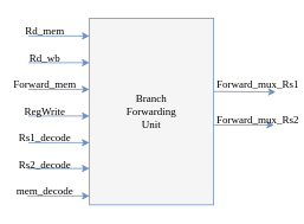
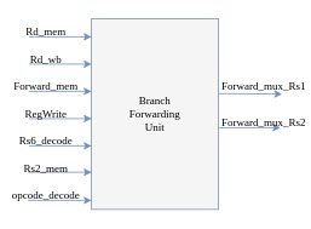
- <mxCell id="15" value="&lt;font face=&quot;modern computer&quot;&gt;Rs1_decode&lt;/font&gt;" style="text;html=1;strokeColor=none;fillColor=none;align=center;verticalAlign=middle;whiteSpace=wrap;rounded=0;" vertex="1" parent="1"><mxGeometry x="20" y="140" width="60" height="30" as="geometry" /></mxCell>
+ <mxCell id="15" value="&lt;font face=&quot;modern computer&quot;&gt;Rs6_decode&lt;/font&gt;" style="text;html=1;strokeColor=none;fillColor=none;align=center;verticalAlign=middle;whiteSpace=wrap;rounded=0;" vertex="1" parent="1"><mxGeometry x="20" y="140" width="60" height="30" as="geometry" /></mxCell>
- <mxCell id="16" value="&lt;font face=&quot;modern computer&quot;&gt;Rs2_decode&lt;/font&gt;" style="text;html=1;strokeColor=none;fillColor=none;align=center;verticalAlign=middle;whiteSpace=wrap;rounded=0;" vertex="1" parent="1"><mxGeometry x="20" y="170" width="60" height="30" as="geometry" /></mxCell>
+ <mxCell id="16" value="&lt;font face=&quot;modern computer&quot;&gt;Rs2_mem&lt;/font&gt;" style="text;html=1;strokeColor=none;fillColor=none;align=center;verticalAlign=middle;whiteSpace=wrap;rounded=0;" vertex="1" parent="1"><mxGeometry x="20" y="170" width="60" height="30" as="geometry" /></mxCell>
- <mxCell id="19" value="&lt;font face=&quot;modern computer&quot;&gt;mem_decode&lt;/font&gt;" style="text;html=1;strokeColor=none;fillColor=none;align=center;verticalAlign=middle;whiteSpace=wrap;rounded=0;" vertex="1" parent="1"><mxGeometry x="20" y="200" width="60" height="30" as="geometry" /></mxCell>
+ <mxCell id="19" value="&lt;font face=&quot;modern computer&quot;&gt;opcode_decode&lt;/font&gt;" style="text;html=1;strokeColor=none;fillColor=none;align=center;verticalAlign=middle;whiteSpace=wrap;rounded=0;" vertex="1" parent="1"><mxGeometry x="20" y="200" width="60" height="30" as="geometry" /></mxCell>
